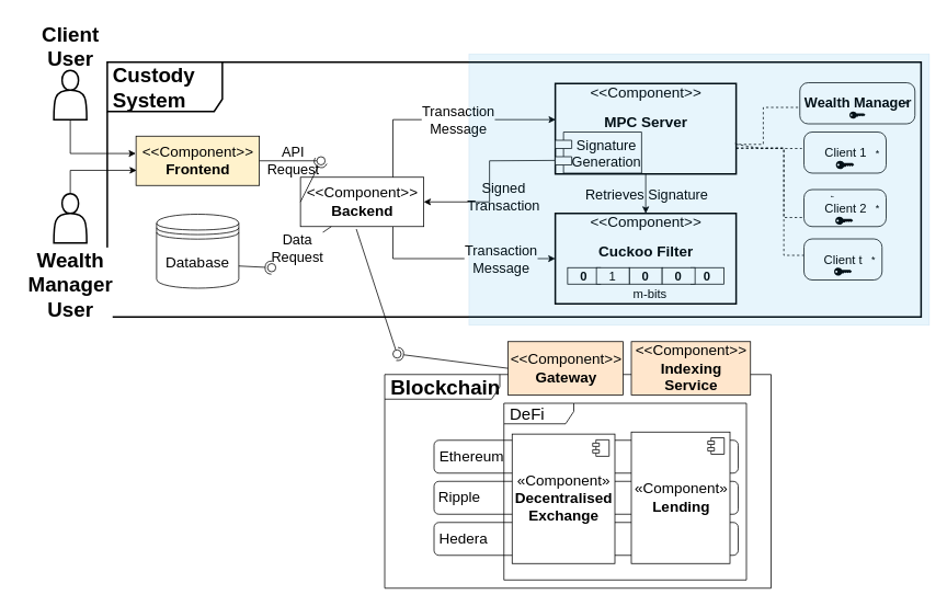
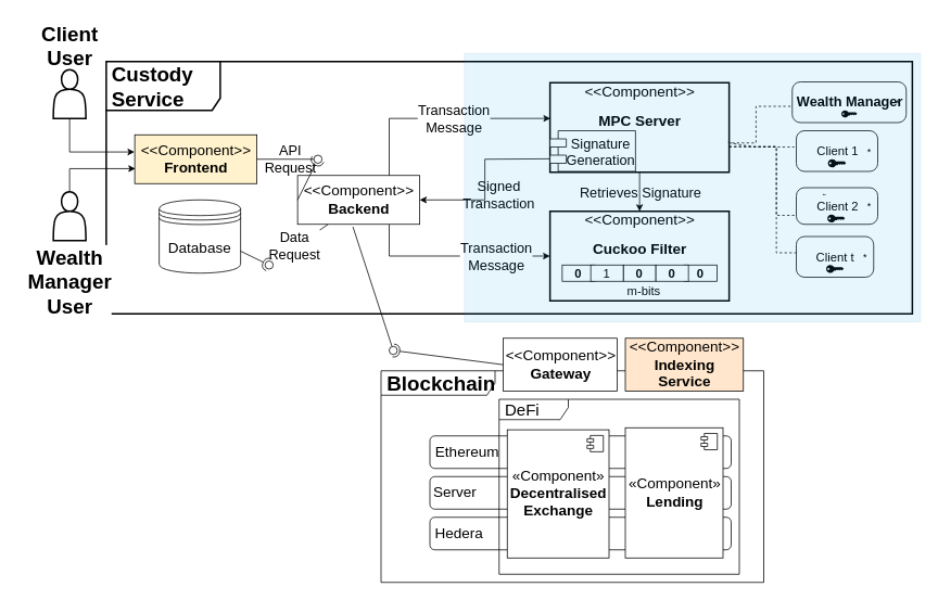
- <mxCell id="2" value="&lt;font style=&quot;font-size: 25px;&quot;&gt;&lt;b&gt;Custody System&lt;/b&gt;&lt;/font&gt;" style="shape=umlFrame;whiteSpace=wrap;html=1;width=140;height=60;boundedLbl=1;verticalAlign=middle;align=left;spacingLeft=5;strokeWidth=2;" vertex="1" parent="1"><mxGeometry x="130" y="75" width="990" height="310" as="geometry" /></mxCell>
+ <mxCell id="2" value="&lt;font style=&quot;font-size: 25px;&quot;&gt;&lt;b&gt;Custody Service&lt;/b&gt;&lt;/font&gt;" style="shape=umlFrame;whiteSpace=wrap;html=1;width=140;height=60;boundedLbl=1;verticalAlign=middle;align=left;spacingLeft=5;strokeWidth=2;" vertex="1" parent="1"><mxGeometry x="130" y="75" width="990" height="310" as="geometry" /></mxCell>
- <mxCell id="3" value="&lt;font style=&quot;font-size: 18px;&quot;&gt;Database&lt;/font&gt;" style="shape=datastore;whiteSpace=wrap;html=1;" vertex="1" parent="1"><mxGeometry x="190" y="260" width="100" height="90" as="geometry" /></mxCell>
+ <mxCell id="3" value="&lt;font style=&quot;font-size: 18px;&quot;&gt;Database&lt;/font&gt;" style="shape=datastore;whiteSpace=wrap;html=1;" vertex="1" parent="1"><mxGeometry x="195" y="245" width="100" height="90" as="geometry" /></mxCell>
- <mxCell id="56" value="&lt;font style=&quot;font-size: 18px;&quot;&gt;&amp;lt;&amp;lt;Component&amp;gt;&amp;gt;&lt;br&gt;&lt;b&gt;Gateway&lt;/b&gt;&lt;/font&gt;" style="html=1;align=center;verticalAlign=middle;dashed=0;fillColor=#ffe6cc;" vertex="1" parent="1"><mxGeometry x="617.5" y="415" width="140" height="65" as="geometry" /></mxCell>
+ <mxCell id="56" value="&lt;font style=&quot;font-size: 18px;&quot;&gt;&amp;lt;&amp;lt;Component&amp;gt;&amp;gt;&lt;br&gt;&lt;b&gt;Gateway&lt;/b&gt;&lt;/font&gt;" style="html=1;align=center;verticalAlign=middle;dashed=0;" vertex="1" parent="1"><mxGeometry x="617.5" y="415" width="140" height="65" as="geometry" /></mxCell>
- <mxCell id="62" value="&lt;font style=&quot;font-size: 18px;&quot;&gt;Ripple&lt;/font&gt;" style="text;html=1;align=center;verticalAlign=middle;resizable=0;points=[];autosize=1;strokeColor=none;fillColor=none;" vertex="1" parent="1"><mxGeometry x="517.5" y="585" width="80" height="40" as="geometry" /></mxCell>
+ <mxCell id="62" value="&lt;font style=&quot;font-size: 18px;&quot;&gt;Server&lt;/font&gt;" style="text;html=1;align=center;verticalAlign=middle;resizable=0;points=[];autosize=1;strokeColor=none;fillColor=none;" vertex="1" parent="1"><mxGeometry x="517.5" y="585" width="80" height="40" as="geometry" /></mxCell>
